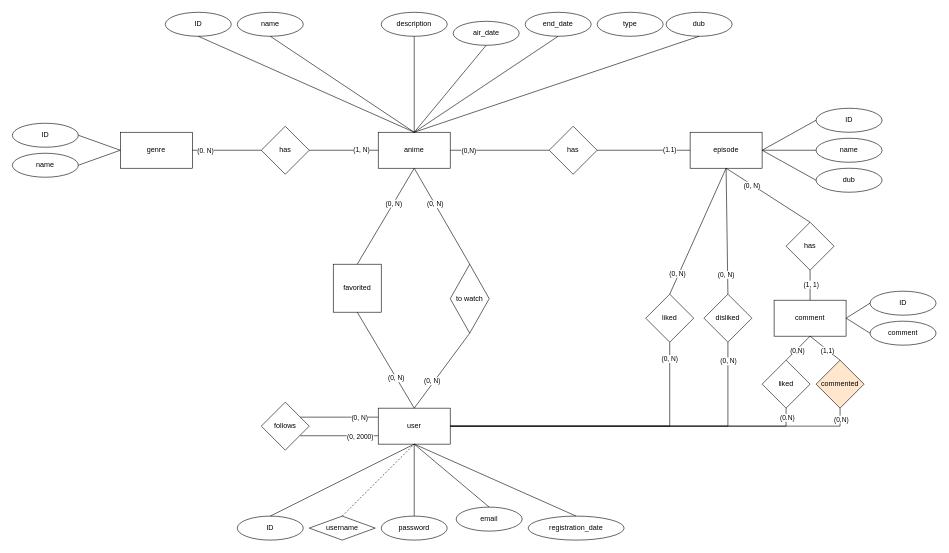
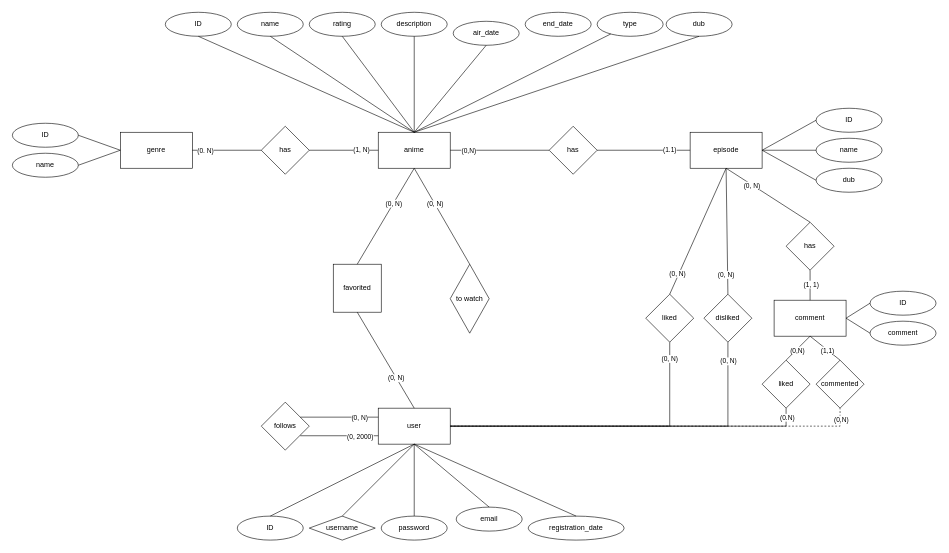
+ <mxCell id="6" value="rating" style="ellipse;whiteSpace=wrap;html=1;" vertex="1" parent="1"><mxGeometry x="515" y="20" width="110" height="40" as="geometry" /></mxCell>
+ <mxCell id="13" value="" style="endArrow=none;html=1;rounded=0;entryX=0.5;entryY=1;entryDx=0;entryDy=0;exitX=0.5;exitY=0;exitDx=0;exitDy=0;" edge="1" parent="1" source="2" target="6"><mxGeometry width="50" height="50" relative="1" as="geometry"><mxPoint x="710" y="180" as="sourcePoint" /><mxPoint x="355" y="80" as="targetPoint" /></mxGeometry></mxCell>
- <mxCell id="16" value="" style="endArrow=none;html=1;rounded=0;entryX=0.5;entryY=1;entryDx=0;entryDy=0;exitX=0.5;exitY=0;exitDx=0;exitDy=0;" edge="1" parent="1" source="2" target="9"><mxGeometry width="50" height="50" relative="1" as="geometry"><mxPoint x="740" y="270" as="sourcePoint" /><mxPoint x="385" y="110" as="targetPoint" /></mxGeometry></mxCell>
+ <mxCell id="16" value="" style="endArrow=none;html=1;rounded=0;exitX=0.5;exitY=0;exitDx=0;exitDy=0;" edge="1" parent="1" source="2" target="10"><mxGeometry width="50" height="50" relative="1" as="geometry"><mxPoint x="740" y="270" as="sourcePoint" /><mxPoint x="385" y="110" as="targetPoint" /></mxGeometry></mxCell>
- <mxCell id="55" value="" style="endArrow=none;html=1;rounded=0;exitX=0.5;exitY=0;exitDx=0;exitDy=0;entryX=0.5;entryY=1;entryDx=0;entryDy=0;" edge="1" parent="1" source="40" target="54"><mxGeometry width="50" height="50" relative="1" as="geometry"><mxPoint x="660" y="650" as="sourcePoint" /><mxPoint x="710" y="600" as="targetPoint" /></mxGeometry></mxCell>
- <mxCell id="56" value="(0, N)" style="edgeLabel;html=1;align=center;verticalAlign=middle;resizable=0;points=[];" vertex="1" connectable="0" parent="55"><mxGeometry x="-0.713" relative="1" as="geometry"><mxPoint x="16" y="-28" as="offset" /></mxGeometry></mxCell>
- <mxCell id="81" value="commented" style="rhombus;whiteSpace=wrap;html=1;fillColor=#ffe6cc;" vertex="1" parent="1"><mxGeometry x="1360" y="600" width="80" height="80" as="geometry" /></mxCell>
+ <mxCell id="81" value="commented" style="rhombus;whiteSpace=wrap;html=1;" vertex="1" parent="1"><mxGeometry x="1360" y="600" width="80" height="80" as="geometry" /></mxCell>
- <mxCell id="83" value="" style="endArrow=none;html=1;rounded=0;exitX=1;exitY=0.5;exitDx=0;exitDy=0;entryX=0.5;entryY=1;entryDx=0;entryDy=0;" edge="1" parent="1" source="40" target="81"><mxGeometry width="50" height="50" relative="1" as="geometry"><mxPoint x="950" y="780" as="sourcePoint" /><mxPoint x="1000" y="730" as="targetPoint" /><Array as="points"><mxPoint x="1400" y="710" /></Array></mxGeometry></mxCell>
+ <mxCell id="83" value="" style="endArrow=none;html=1;rounded=0;exitX=1;exitY=0.5;exitDx=0;exitDy=0;entryX=0.5;entryY=1;entryDx=0;entryDy=0;dashed=1;" edge="1" parent="1" source="40" target="81"><mxGeometry width="50" height="50" relative="1" as="geometry"><mxPoint x="950" y="780" as="sourcePoint" /><mxPoint x="1000" y="730" as="targetPoint" /><Array as="points"><mxPoint x="1400" y="710" /></Array></mxGeometry></mxCell>
- <mxCell id="51" value="" style="endArrow=none;html=1;rounded=0;exitX=0.5;exitY=0;exitDx=0;exitDy=0;entryX=0.5;entryY=1;entryDx=0;entryDy=0;dashed=1;" edge="1" parent="1" source="42" target="40"><mxGeometry width="50" height="50" relative="1" as="geometry"><mxPoint x="520" y="870" as="sourcePoint" /><mxPoint x="700" y="750" as="targetPoint" /></mxGeometry></mxCell>
+ <mxCell id="51" value="" style="endArrow=none;html=1;rounded=0;exitX=0.5;exitY=0;exitDx=0;exitDy=0;entryX=0.5;entryY=1;entryDx=0;entryDy=0;" edge="1" parent="1" source="42" target="40"><mxGeometry width="50" height="50" relative="1" as="geometry"><mxPoint x="520" y="870" as="sourcePoint" /><mxPoint x="700" y="750" as="targetPoint" /></mxGeometry></mxCell>
